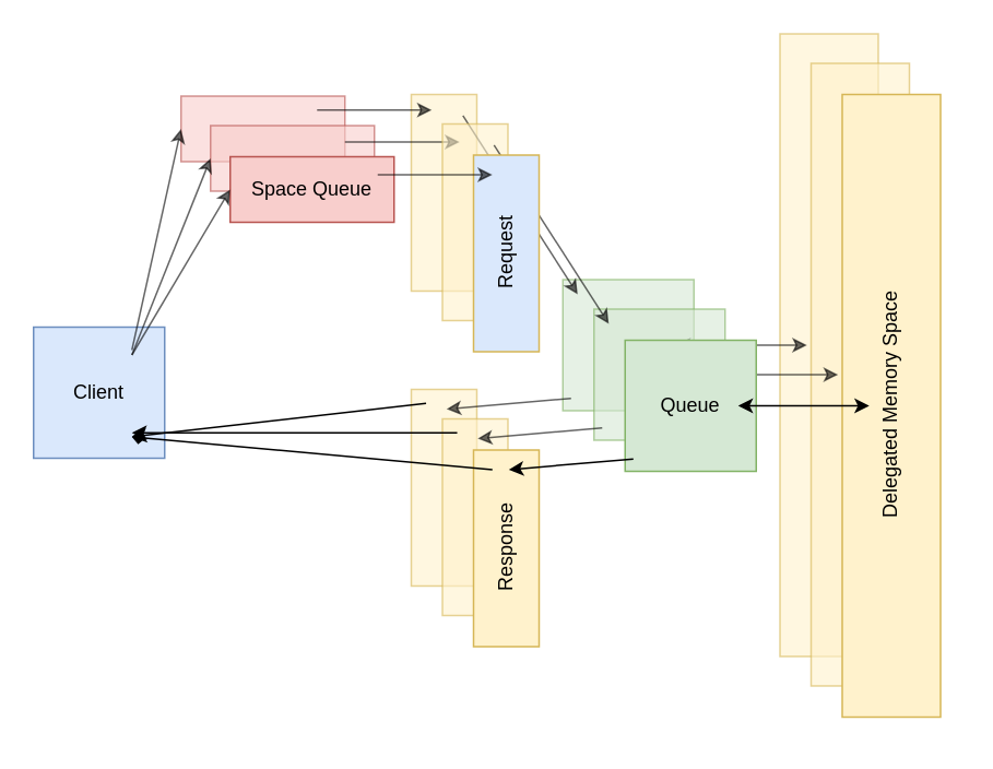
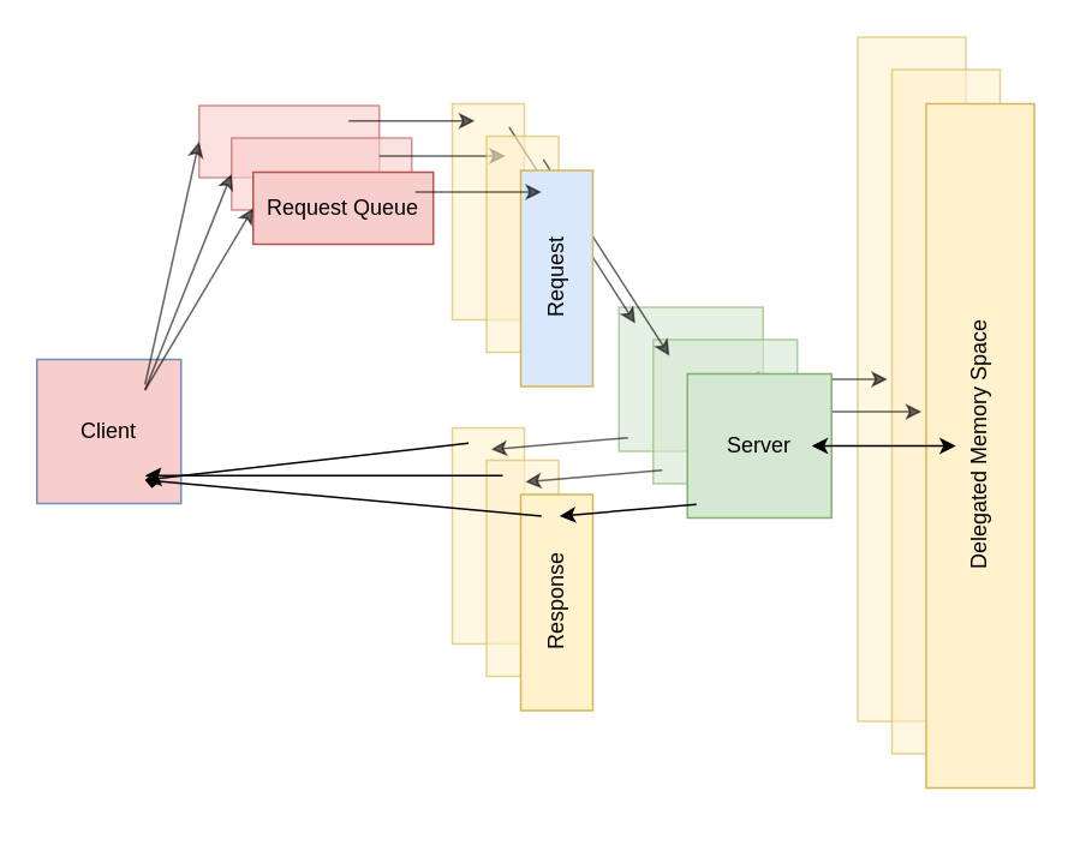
- <mxCell id="14" value="Space Queue" style="rounded=0;whiteSpace=wrap;html=1;shadow=0;fillColor=#f8cecc;strokeColor=#b85450;" vertex="1" parent="4"><mxGeometry x="22" y="75" width="100" height="40" as="geometry" /></mxCell>
+ <mxCell id="14" value="Request Queue" style="rounded=0;whiteSpace=wrap;html=1;shadow=0;fillColor=#f8cecc;strokeColor=#b85450;" vertex="1" parent="4"><mxGeometry x="22" y="75" width="100" height="40" as="geometry" /></mxCell>
- <mxCell id="2" value="Client" style="whiteSpace=wrap;html=1;aspect=fixed;flipV=1;fillColor=#dae8fc;strokeColor=#6c8ebf;" vertex="1" parent="1"><mxGeometry x="20" y="199" width="80" height="80" as="geometry" /></mxCell>
+ <mxCell id="2" value="Client" style="whiteSpace=wrap;html=1;aspect=fixed;flipV=1;fillColor=#f8cecc;strokeColor=#6c8ebf;" vertex="1" parent="1"><mxGeometry x="20" y="199" width="80" height="80" as="geometry" /></mxCell>
- <mxCell id="27" value="Queue" style="whiteSpace=wrap;html=1;aspect=fixed;flipV=1;fillColor=#d5e8d4;strokeColor=#82b366;" vertex="1" parent="26"><mxGeometry x="225" y="150" width="80" height="80" as="geometry" /></mxCell>
+ <mxCell id="27" value="Server" style="whiteSpace=wrap;html=1;aspect=fixed;flipV=1;fillColor=#d5e8d4;strokeColor=#82b366;" vertex="1" parent="26"><mxGeometry x="225" y="150" width="80" height="80" as="geometry" /></mxCell>
